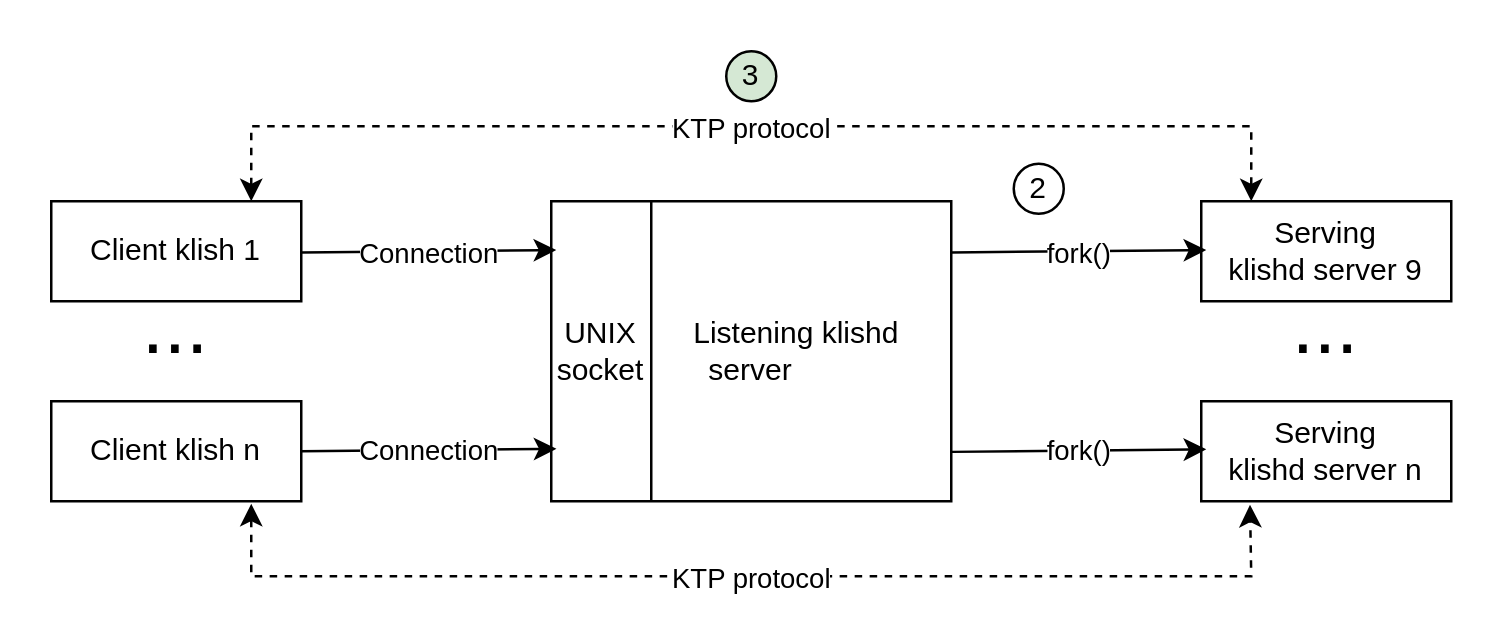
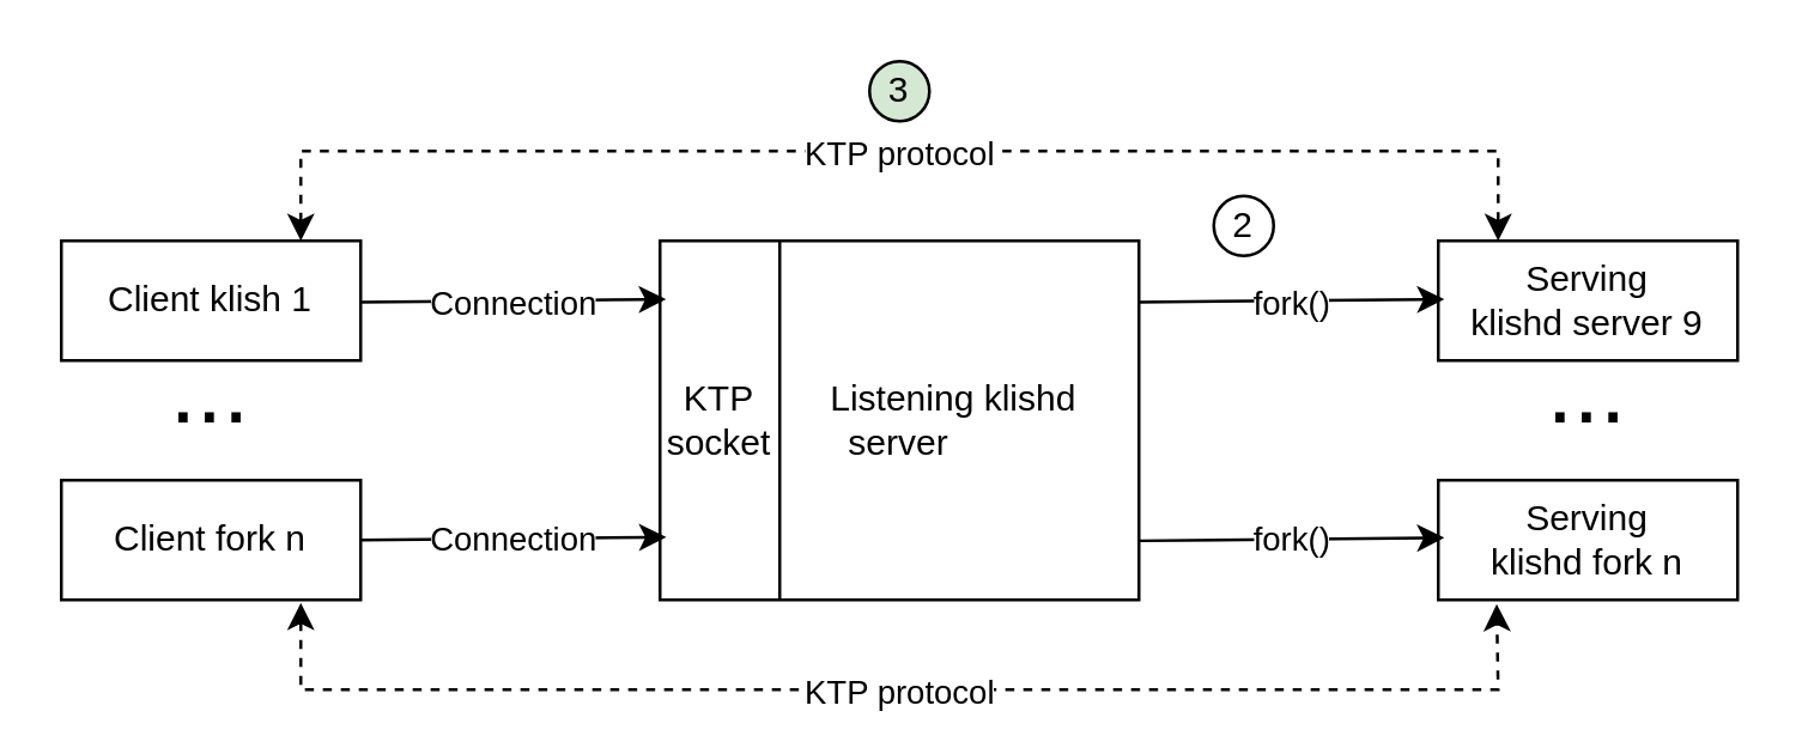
- <mxCell id="17" value="UNIX socket" style="text;html=1;align=center;verticalAlign=middle;whiteSpace=wrap;rounded=0;" parent="1" vertex="1"><mxGeometry x="210" y="125" width="60" height="30" as="geometry" /></mxCell>
+ <mxCell id="17" value="KTP socket" style="text;html=1;align=center;verticalAlign=middle;whiteSpace=wrap;rounded=0;" parent="1" vertex="1"><mxGeometry x="210" y="125" width="60" height="30" as="geometry" /></mxCell>
- <mxCell id="3" value="Client klish n" style="whiteSpace=wrap;html=1;align=center;" parent="1" vertex="1"><mxGeometry x="20" y="160" width="100" height="40" as="geometry" /></mxCell>
+ <mxCell id="3" value="Client fork n" style="whiteSpace=wrap;html=1;align=center;" parent="1" vertex="1"><mxGeometry x="20" y="160" width="100" height="40" as="geometry" /></mxCell>
- <mxCell id="11" value="Serving&lt;br&gt;klishd server n" style="whiteSpace=wrap;html=1;align=center;" parent="1" vertex="1"><mxGeometry x="480" y="160" width="100" height="40" as="geometry" /></mxCell>
+ <mxCell id="11" value="Serving&lt;br&gt;klishd fork n" style="whiteSpace=wrap;html=1;align=center;" parent="1" vertex="1"><mxGeometry x="480" y="160" width="100" height="40" as="geometry" /></mxCell>
